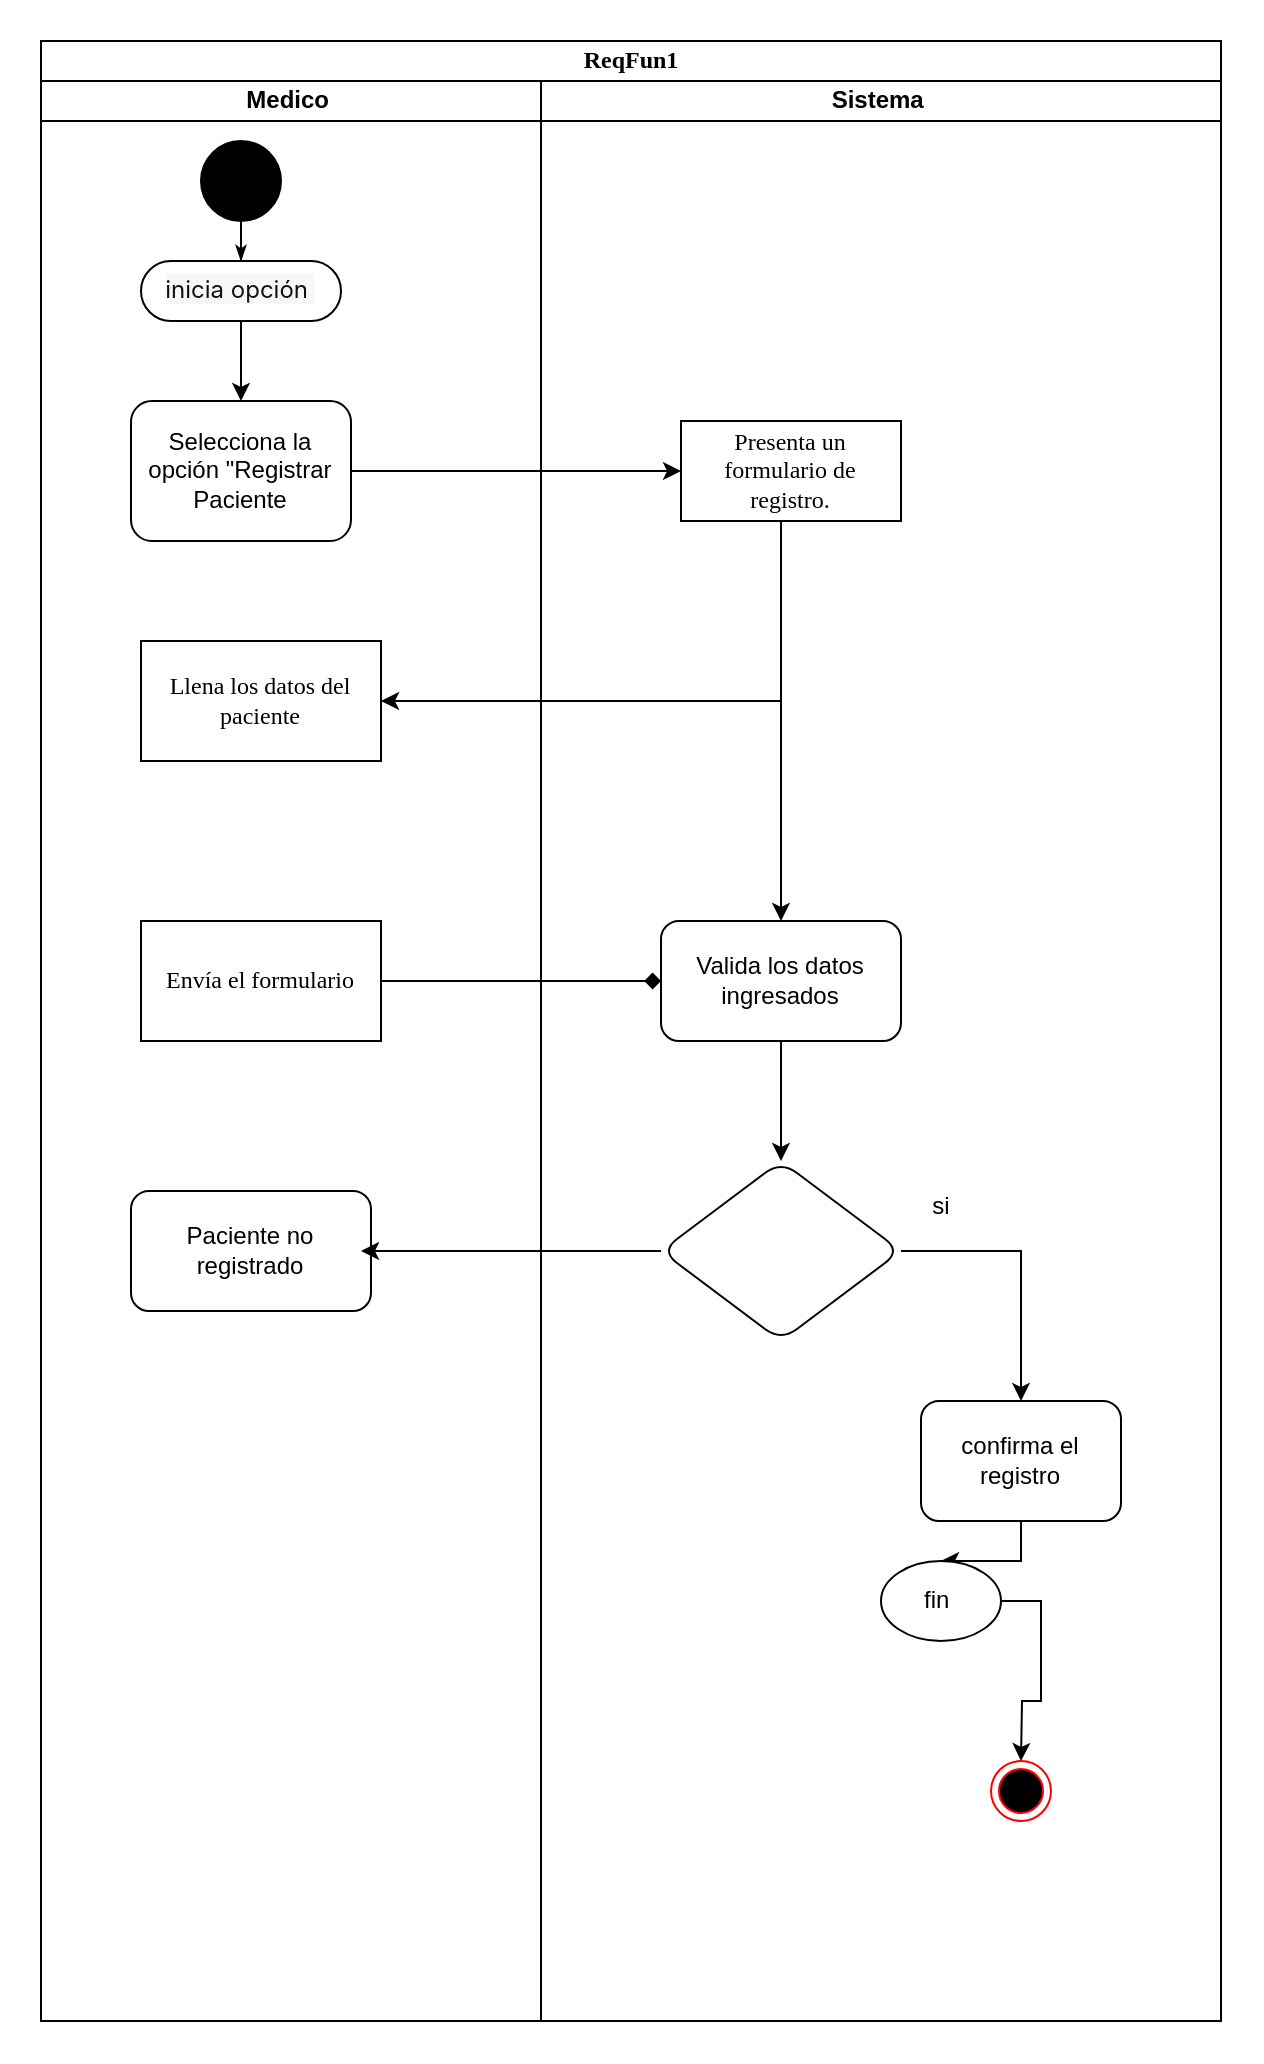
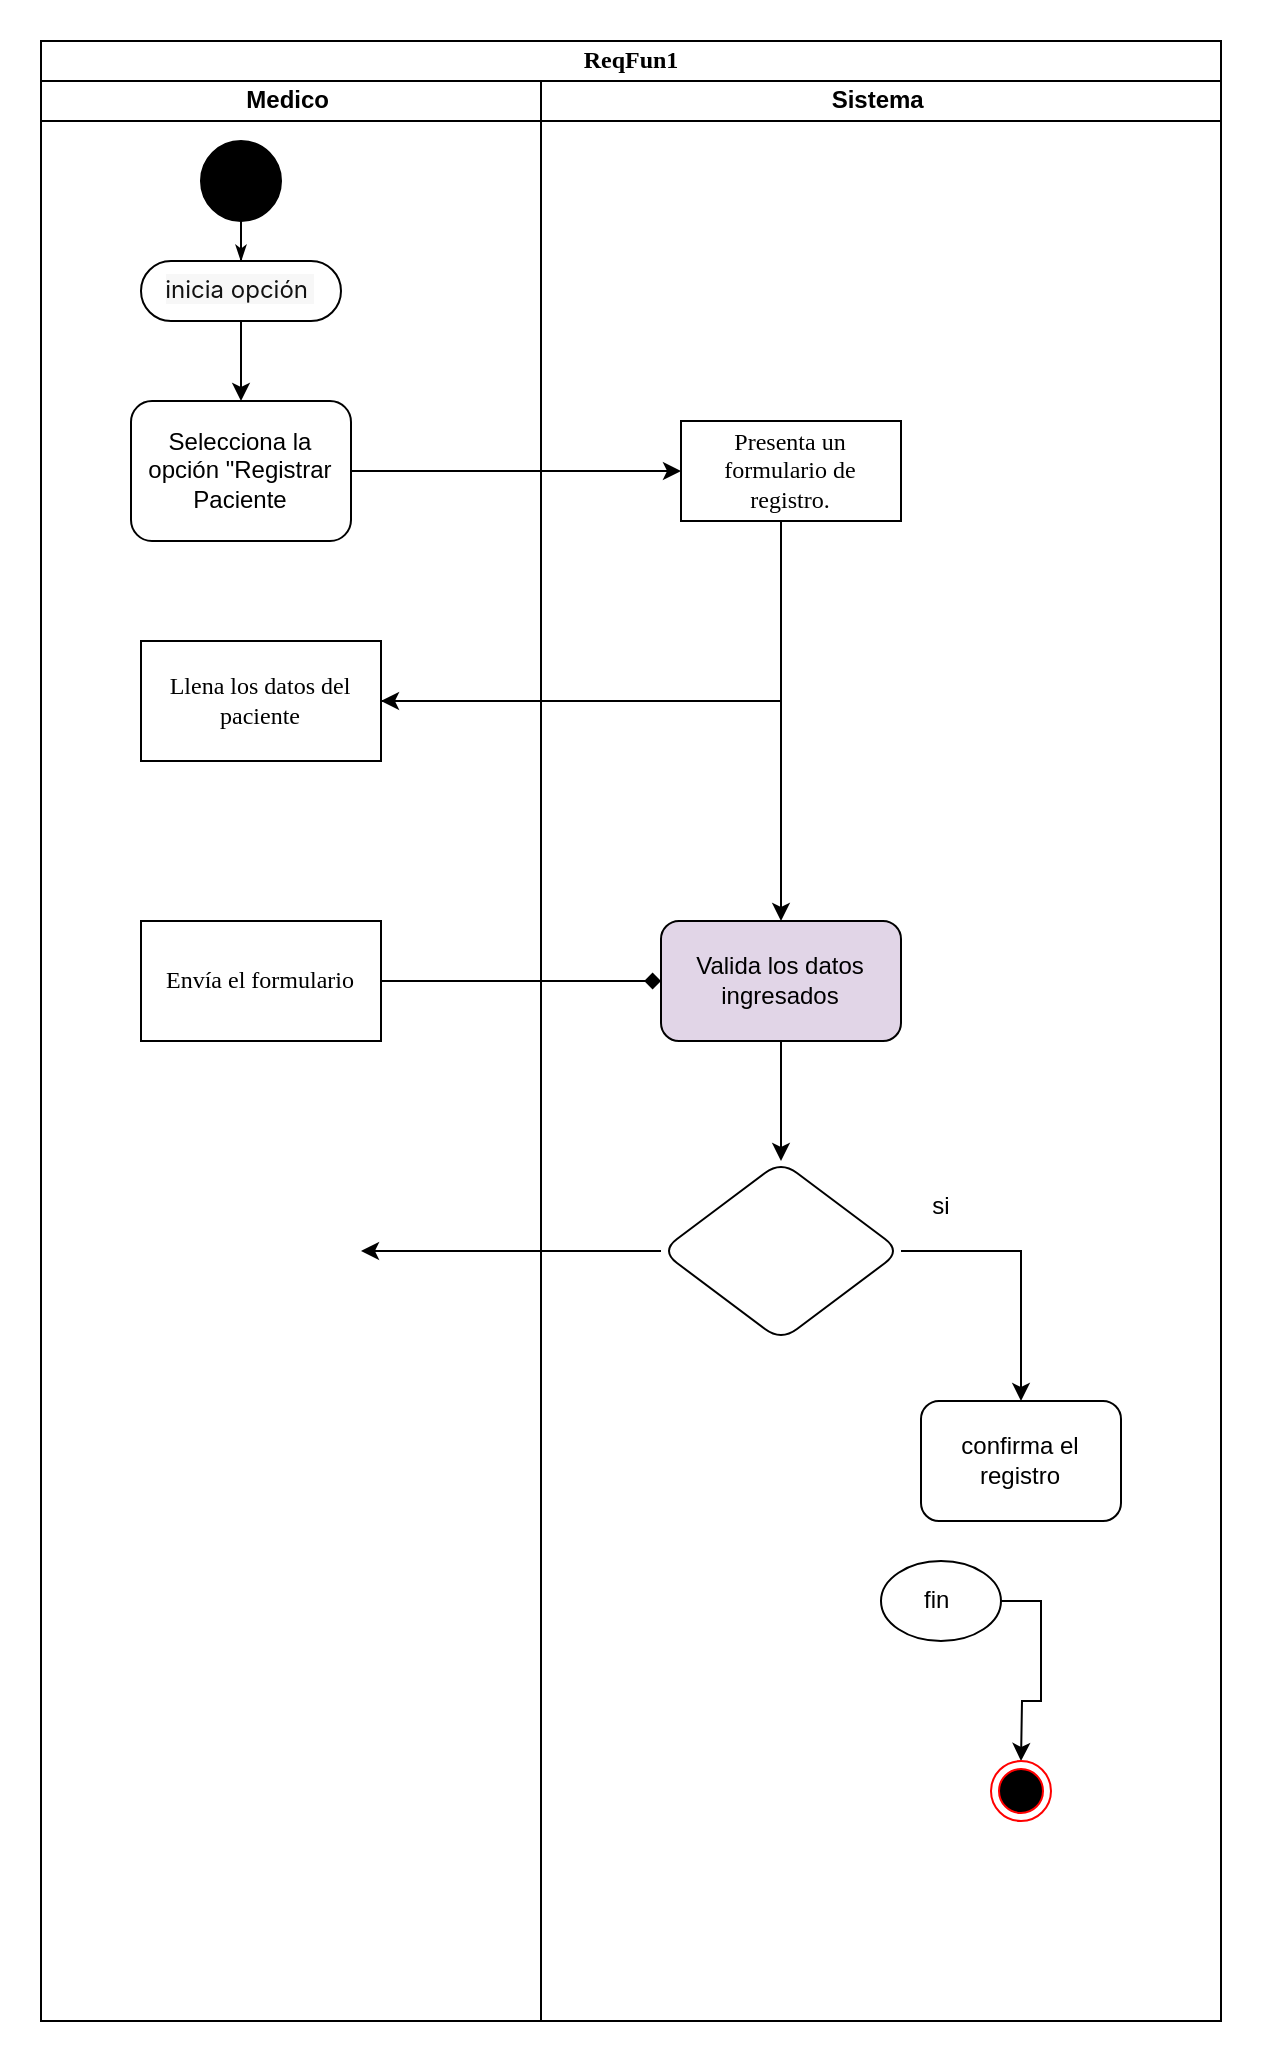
- <mxCell id="19" value="Valida los datos ingresados" style="rounded=1;whiteSpace=wrap;html=1;" vertex="1" parent="16"><mxGeometry x="60" y="420" width="120" height="60" as="geometry" /></mxCell>
+ <mxCell id="19" value="Valida los datos ingresados" style="rounded=1;whiteSpace=wrap;html=1;fillColor=#e1d5e7;" vertex="1" parent="16"><mxGeometry x="60" y="420" width="120" height="60" as="geometry" /></mxCell>
- <mxCell id="12" value="Paciente no registrado" style="rounded=1;whiteSpace=wrap;html=1;" vertex="1" parent="3"><mxGeometry x="45" y="555" width="120" height="60" as="geometry" /></mxCell>
- <mxCell id="23" value="" style="edgeStyle=orthogonalEdgeStyle;rounded=0;orthogonalLoop=1;jettySize=auto;html=1;" edge="1" parent="16" source="24" target="26"><mxGeometry relative="1" as="geometry" /></mxCell>
